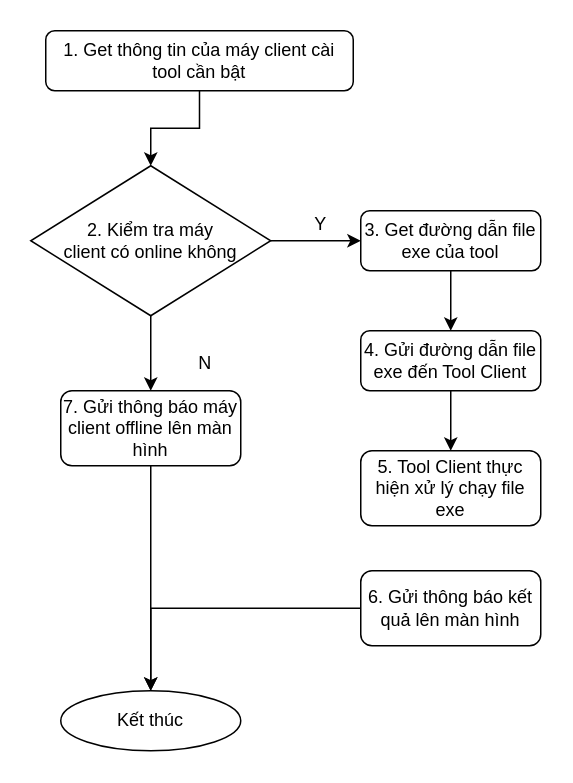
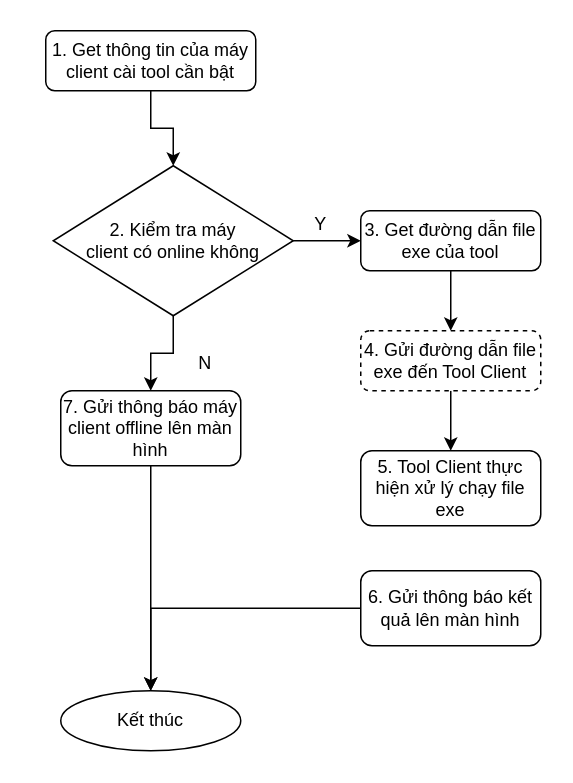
- <mxCell id="3" value="1. Get thông tin của máy client cài tool cần bật" style="rounded=1;whiteSpace=wrap;html=1;fontSize=12;glass=0;strokeWidth=1;shadow=0;" parent="1" vertex="1"><mxGeometry x="30" y="20" width="205" height="40" as="geometry" /></mxCell>
+ <mxCell id="3" value="1. Get thông tin của máy client cài tool cần bật" style="rounded=1;whiteSpace=wrap;html=1;fontSize=12;glass=0;strokeWidth=1;shadow=0;" parent="1" vertex="1"><mxGeometry x="30" y="20" width="140" height="40" as="geometry" /></mxCell>
- <mxCell id="6" value="&lt;span&gt;2. Kiểm tra máy &lt;br&gt;client có online không&lt;/span&gt;" style="rhombus;whiteSpace=wrap;html=1;" vertex="1" parent="1"><mxGeometry x="20" y="110" width="160" height="100" as="geometry" /></mxCell>
+ <mxCell id="6" value="&lt;span&gt;2. Kiểm tra máy &lt;br&gt;client có online không&lt;/span&gt;" style="rhombus;whiteSpace=wrap;html=1;" vertex="1" parent="1"><mxGeometry x="35" y="110" width="160" height="100" as="geometry" /></mxCell>
- <mxCell id="11" value="4. Gửi đường dẫn file exe đến Tool Client" style="rounded=1;whiteSpace=wrap;html=1;fontSize=12;glass=0;strokeWidth=1;shadow=0;" vertex="1" parent="1"><mxGeometry x="240" y="220" width="120" height="40" as="geometry" /></mxCell>
+ <mxCell id="11" value="4. Gửi đường dẫn file exe đến Tool Client" style="rounded=1;whiteSpace=wrap;html=1;fontSize=12;glass=0;strokeWidth=1;shadow=0;dashed=1;" vertex="1" parent="1"><mxGeometry x="240" y="220" width="120" height="40" as="geometry" /></mxCell>
